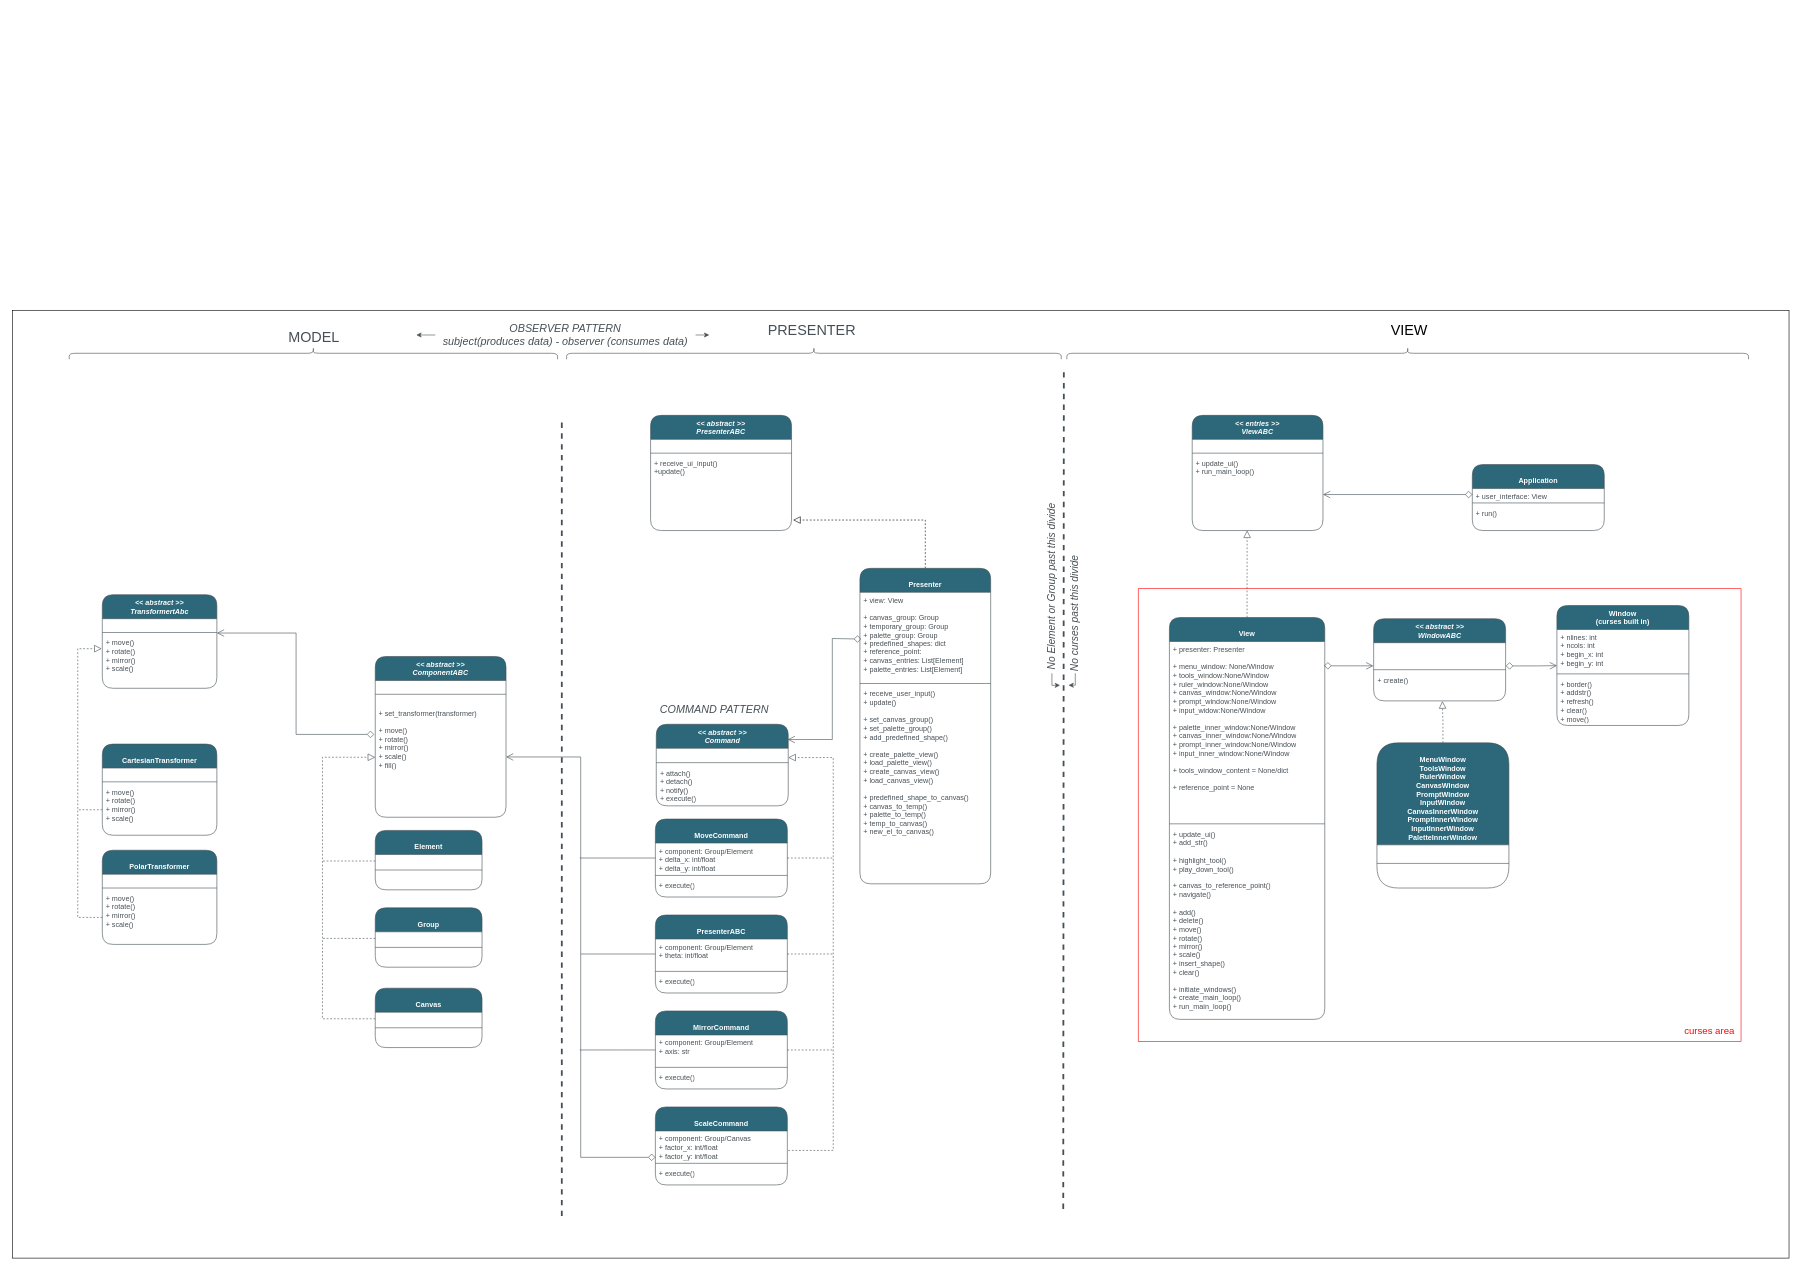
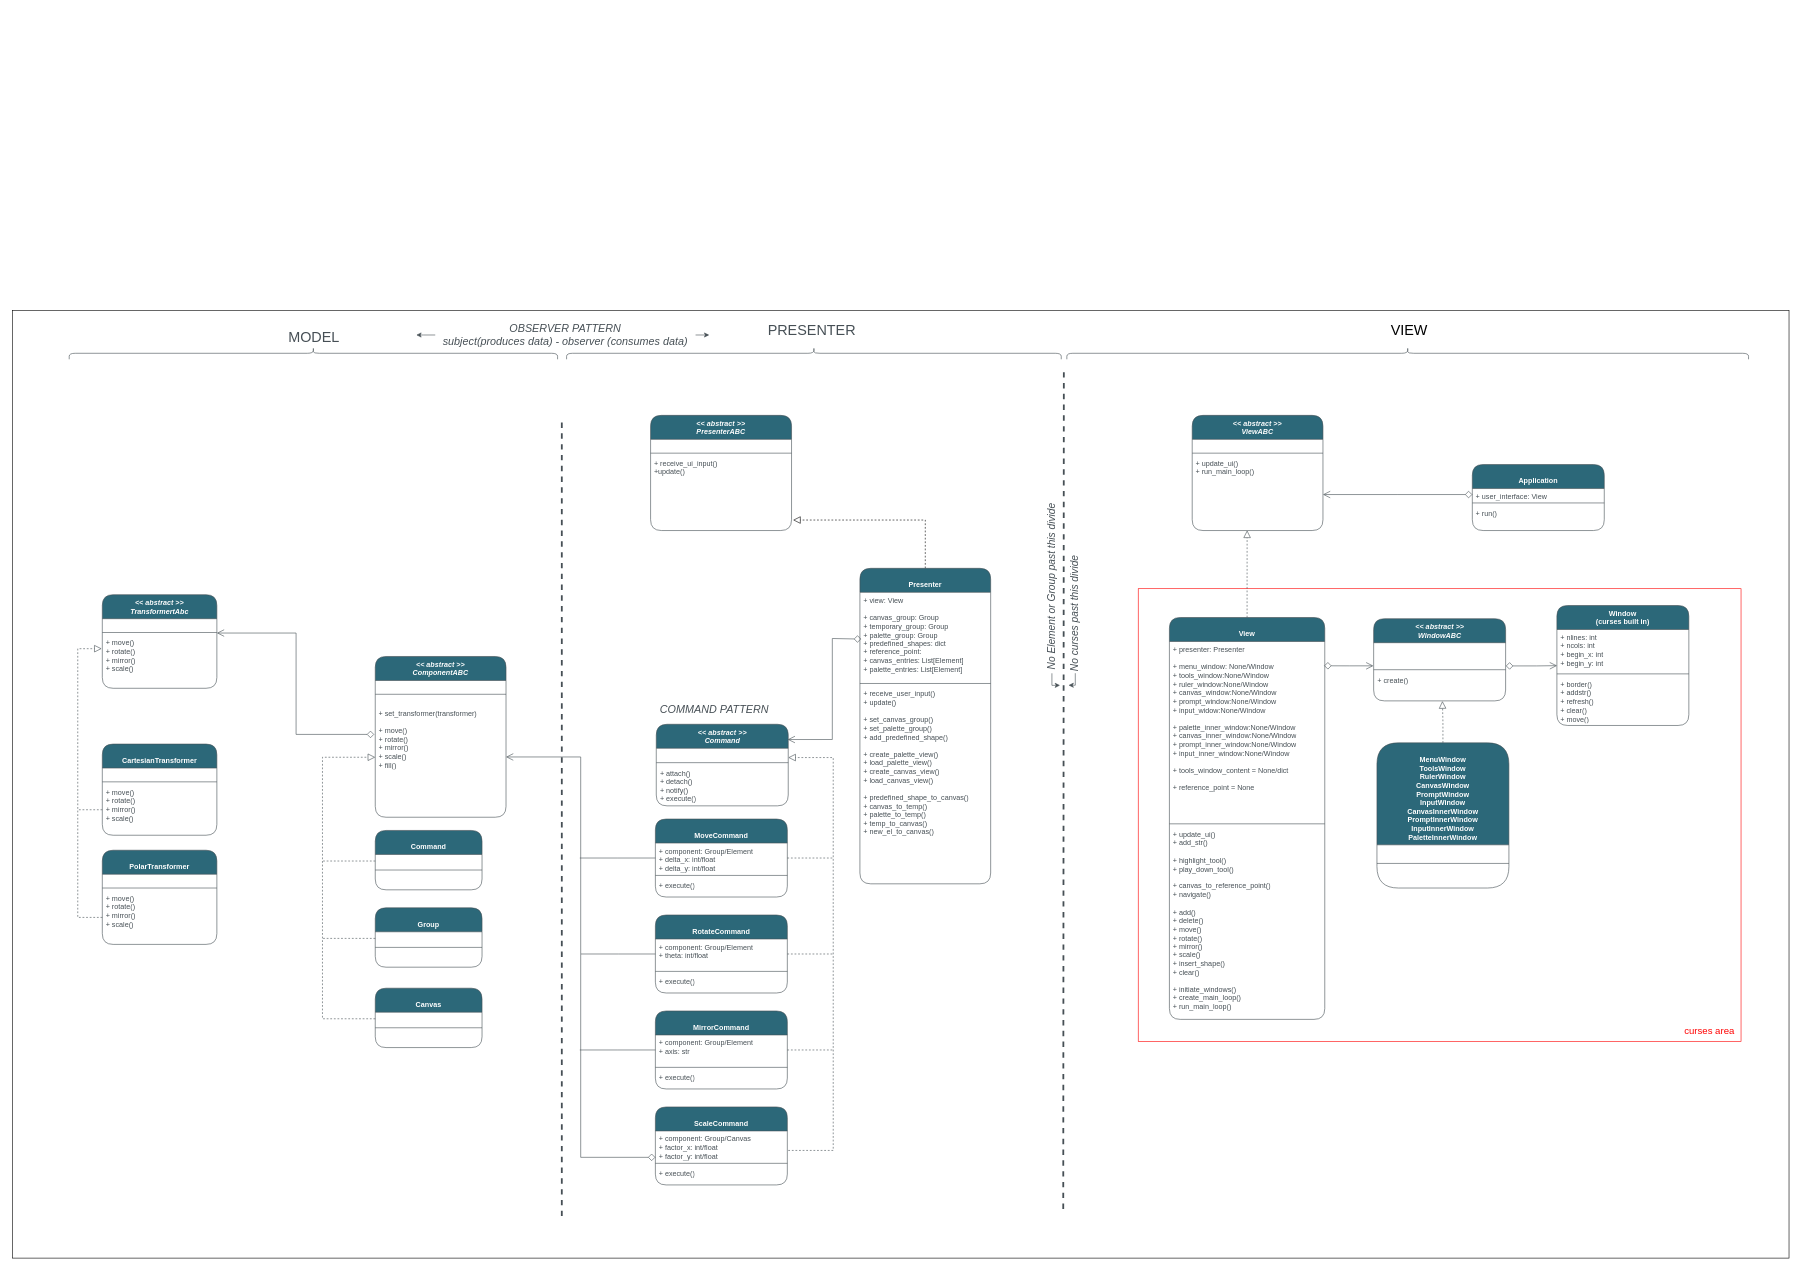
- <mxCell id="33" value="&lt;i&gt;&amp;lt;&amp;lt; entries &amp;gt;&amp;gt;&lt;br style=&quot;border-color: var(--border-color);&quot;&gt;ViewABC&lt;/i&gt;" style="swimlane;fontStyle=1;align=center;verticalAlign=top;childLayout=stackLayout;horizontal=1;startSize=40;horizontalStack=0;resizeParent=1;resizeParentMax=0;resizeLast=0;collapsible=1;marginBottom=0;whiteSpace=wrap;html=1;strokeColor=#464F55;fontColor=#FFFFFF;fillColor=#2C6879;rounded=1;labelBackgroundColor=none;" parent="1" vertex="1"><mxGeometry x="1987" y="692" width="218" height="192" as="geometry"><mxRectangle x="299" y="276" width="120" height="40" as="alternateBounds" /></mxGeometry></mxCell>
+ <mxCell id="33" value="&lt;i&gt;&amp;lt;&amp;lt; abstract &amp;gt;&amp;gt;&lt;br style=&quot;border-color: var(--border-color);&quot;&gt;ViewABC&lt;/i&gt;" style="swimlane;fontStyle=1;align=center;verticalAlign=top;childLayout=stackLayout;horizontal=1;startSize=40;horizontalStack=0;resizeParent=1;resizeParentMax=0;resizeLast=0;collapsible=1;marginBottom=0;whiteSpace=wrap;html=1;strokeColor=#464F55;fontColor=#FFFFFF;fillColor=#2C6879;rounded=1;labelBackgroundColor=none;" parent="1" vertex="1"><mxGeometry x="1987" y="692" width="218" height="192" as="geometry"><mxRectangle x="299" y="276" width="120" height="40" as="alternateBounds" /></mxGeometry></mxCell>
- <mxCell id="3" value="&lt;br&gt;Element" style="swimlane;fontStyle=1;align=center;verticalAlign=top;childLayout=stackLayout;horizontal=1;startSize=40;horizontalStack=0;resizeParent=1;resizeParentMax=0;resizeLast=0;collapsible=1;marginBottom=0;whiteSpace=wrap;html=1;strokeColor=#464F55;fontColor=#FFFFFF;fillColor=#2C6879;rounded=1;labelBackgroundColor=none;" parent="1" vertex="1"><mxGeometry x="625" y="1384" width="178" height="99" as="geometry"><mxRectangle x="299" y="276" width="120" height="40" as="alternateBounds" /></mxGeometry></mxCell>
+ <mxCell id="3" value="&lt;br&gt;Command" style="swimlane;fontStyle=1;align=center;verticalAlign=top;childLayout=stackLayout;horizontal=1;startSize=40;horizontalStack=0;resizeParent=1;resizeParentMax=0;resizeLast=0;collapsible=1;marginBottom=0;whiteSpace=wrap;html=1;strokeColor=#464F55;fontColor=#FFFFFF;fillColor=#2C6879;rounded=1;labelBackgroundColor=none;" parent="1" vertex="1"><mxGeometry x="625" y="1384" width="178" height="99" as="geometry"><mxRectangle x="299" y="276" width="120" height="40" as="alternateBounds" /></mxGeometry></mxCell>
- <mxCell id="53" value="&lt;br&gt;PresenterABC" style="swimlane;fontStyle=1;align=center;verticalAlign=top;childLayout=stackLayout;horizontal=1;startSize=40;horizontalStack=0;resizeParent=1;resizeParentMax=0;resizeLast=0;collapsible=1;marginBottom=0;whiteSpace=wrap;html=1;strokeColor=#464F55;fontColor=#FFFFFF;fillColor=#2C6879;rounded=1;labelBackgroundColor=none;" parent="1" vertex="1"><mxGeometry x="1092" y="1525" width="220" height="130" as="geometry"><mxRectangle x="299" y="276" width="120" height="40" as="alternateBounds" /></mxGeometry></mxCell>
+ <mxCell id="53" value="&lt;br&gt;RotateCommand" style="swimlane;fontStyle=1;align=center;verticalAlign=top;childLayout=stackLayout;horizontal=1;startSize=40;horizontalStack=0;resizeParent=1;resizeParentMax=0;resizeLast=0;collapsible=1;marginBottom=0;whiteSpace=wrap;html=1;strokeColor=#464F55;fontColor=#FFFFFF;fillColor=#2C6879;rounded=1;labelBackgroundColor=none;" parent="1" vertex="1"><mxGeometry x="1092" y="1525" width="220" height="130" as="geometry"><mxRectangle x="299" y="276" width="120" height="40" as="alternateBounds" /></mxGeometry></mxCell>
